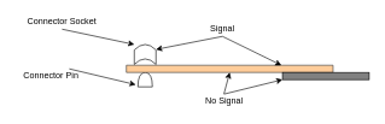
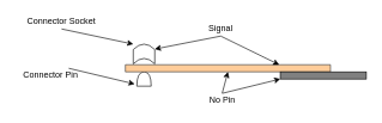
- <mxCell id="9" value="No Signal" style="text;html=1;strokeColor=none;fillColor=none;align=center;verticalAlign=middle;whiteSpace=wrap;rounded=0;" vertex="1" parent="1"><mxGeometry x="280" y="130" width="58.5" height="20" as="geometry" /></mxCell>
+ <mxCell id="9" value="No Pin" style="text;html=1;strokeColor=none;fillColor=none;align=center;verticalAlign=middle;whiteSpace=wrap;rounded=0;" vertex="1" parent="1"><mxGeometry x="280" y="130" width="58.5" height="20" as="geometry" /></mxCell>
